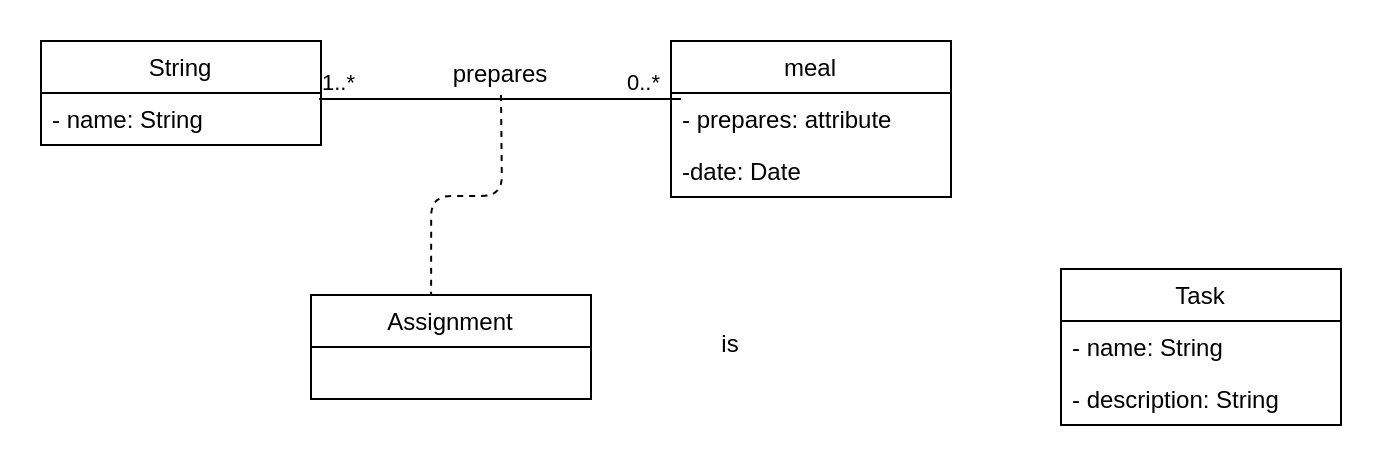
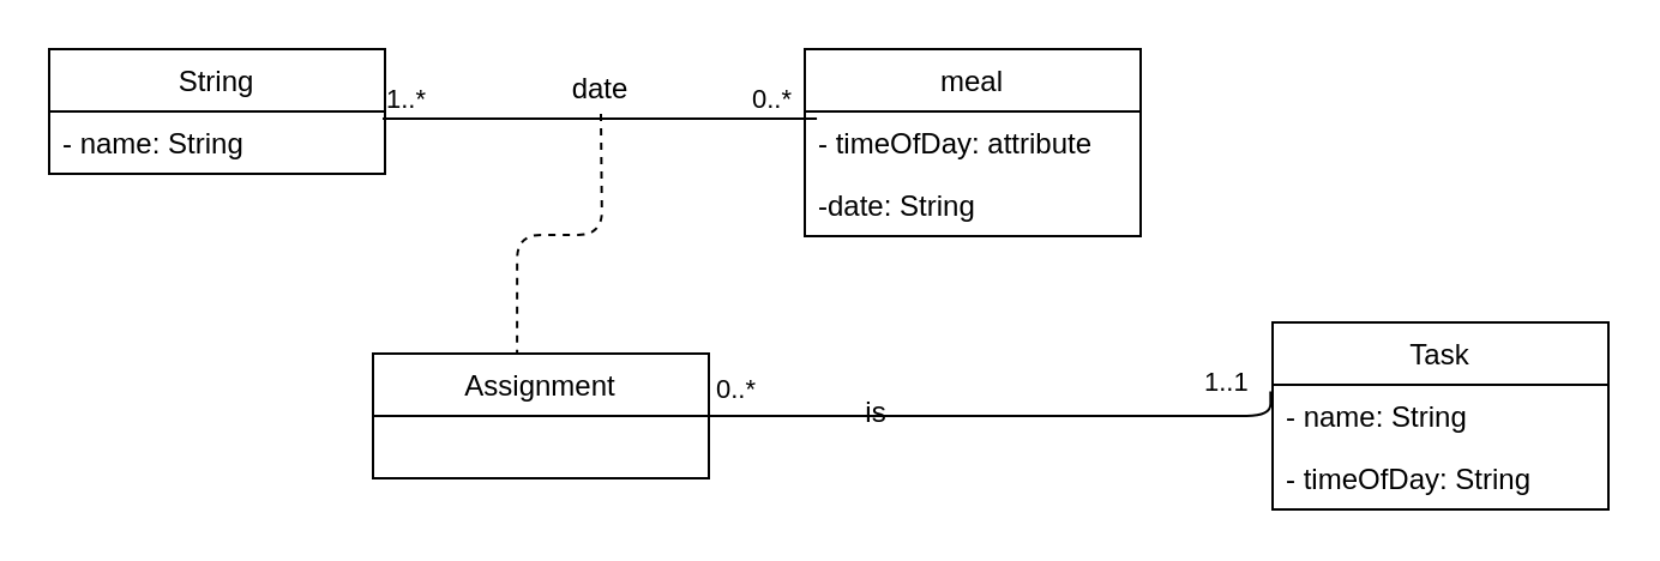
- <mxCell id="18" value="prepares" style="text;html=1;strokeColor=none;fillColor=none;align=center;verticalAlign=middle;whiteSpace=wrap;rounded=0;" parent="1" vertex="1"><mxGeometry x="220" y="27" width="60" height="20" as="geometry" /></mxCell>
+ <mxCell id="18" value="date" style="text;html=1;strokeColor=none;fillColor=none;align=center;verticalAlign=middle;whiteSpace=wrap;rounded=0;" parent="1" vertex="1"><mxGeometry x="220" y="27" width="60" height="20" as="geometry" /></mxCell>
- <mxCell id="5" value="- prepares: attribute" style="text;strokeColor=none;fillColor=none;align=left;verticalAlign=top;spacingLeft=4;spacingRight=4;overflow=hidden;rotatable=0;points=[[0,0.5],[1,0.5]];portConstraint=eastwest;" parent="4" vertex="1"><mxGeometry y="26" width="140" height="26" as="geometry" /></mxCell>
+ <mxCell id="5" value="- timeOfDay: attribute" style="text;strokeColor=none;fillColor=none;align=left;verticalAlign=top;spacingLeft=4;spacingRight=4;overflow=hidden;rotatable=0;points=[[0,0.5],[1,0.5]];portConstraint=eastwest;" parent="4" vertex="1"><mxGeometry y="26" width="140" height="26" as="geometry" /></mxCell>
- <mxCell id="6" value="-date: Date" style="text;strokeColor=none;fillColor=none;align=left;verticalAlign=top;spacingLeft=4;spacingRight=4;overflow=hidden;rotatable=0;points=[[0,0.5],[1,0.5]];portConstraint=eastwest;" parent="4" vertex="1"><mxGeometry y="52" width="140" height="26" as="geometry" /></mxCell>
+ <mxCell id="6" value="-date: String" style="text;strokeColor=none;fillColor=none;align=left;verticalAlign=top;spacingLeft=4;spacingRight=4;overflow=hidden;rotatable=0;points=[[0,0.5],[1,0.5]];portConstraint=eastwest;" parent="4" vertex="1"><mxGeometry y="52" width="140" height="26" as="geometry" /></mxCell>
+ <mxCell id="11" value="" style="endArrow=none;html=1;edgeStyle=orthogonalEdgeStyle;exitX=-0.006;exitY=0.369;exitDx=0;exitDy=0;exitPerimeter=0;entryX=1;entryY=0.5;entryDx=0;entryDy=0;" parent="1" source="8" target="7" edge="1"><mxGeometry relative="1" as="geometry"><mxPoint x="320" y="267" as="sourcePoint" /><mxPoint x="480" y="267" as="targetPoint" /><Array as="points"><mxPoint x="529" y="173" /></Array></mxGeometry></mxCell>
+ <mxCell id="12" value="1..1" style="edgeLabel;resizable=0;html=1;align=left;verticalAlign=bottom;" parent="11" connectable="0" vertex="1"><mxGeometry x="-1" relative="1" as="geometry"><mxPoint x="-29" y="4" as="offset" /></mxGeometry></mxCell>
+ <mxCell id="13" value="0..*" style="edgeLabel;resizable=0;html=1;align=right;verticalAlign=bottom;" parent="11" connectable="0" vertex="1"><mxGeometry x="1" relative="1" as="geometry"><mxPoint x="20" y="-3" as="offset" /></mxGeometry></mxCell>
- <mxCell id="10" value="- description: String" style="text;strokeColor=none;fillColor=none;align=left;verticalAlign=top;spacingLeft=4;spacingRight=4;overflow=hidden;rotatable=0;points=[[0,0.5],[1,0.5]];portConstraint=eastwest;" parent="8" vertex="1"><mxGeometry y="52" width="140" height="26" as="geometry" /></mxCell>
+ <mxCell id="10" value="- timeOfDay: String" style="text;strokeColor=none;fillColor=none;align=left;verticalAlign=top;spacingLeft=4;spacingRight=4;overflow=hidden;rotatable=0;points=[[0,0.5],[1,0.5]];portConstraint=eastwest;" parent="8" vertex="1"><mxGeometry y="52" width="140" height="26" as="geometry" /></mxCell>
